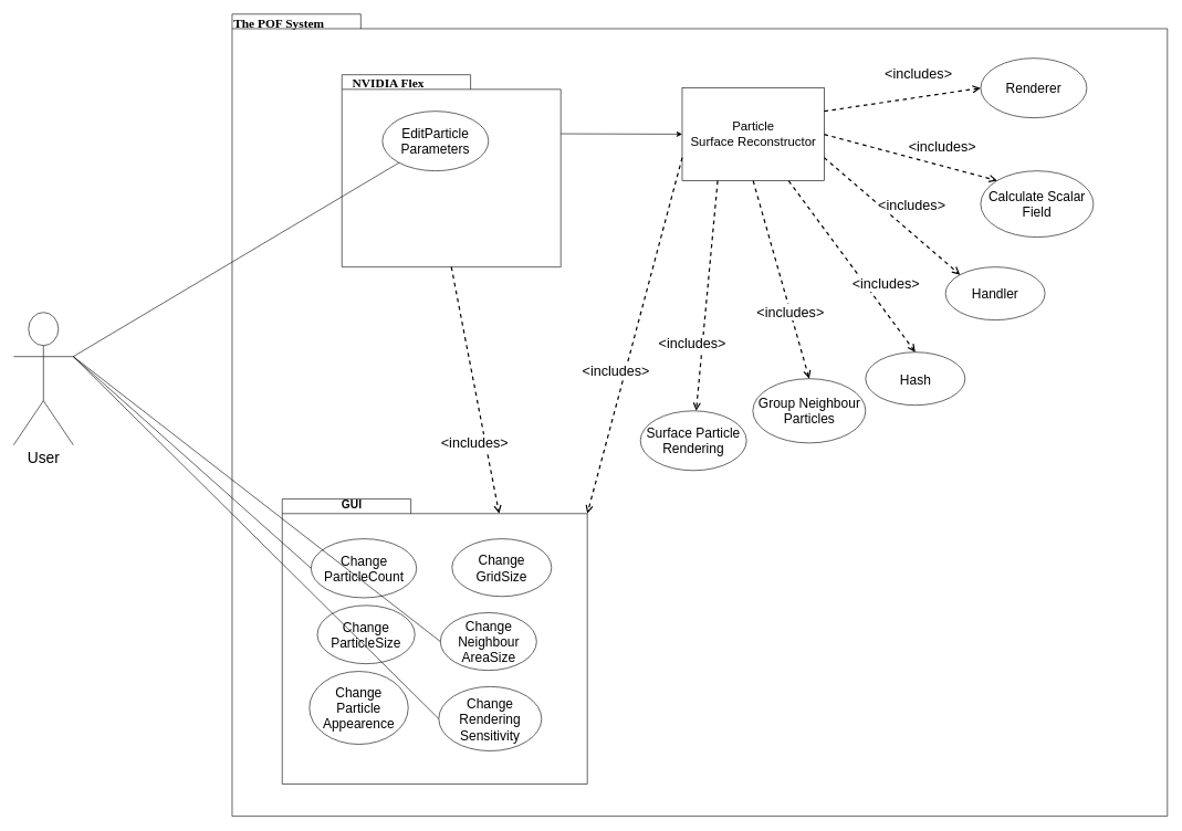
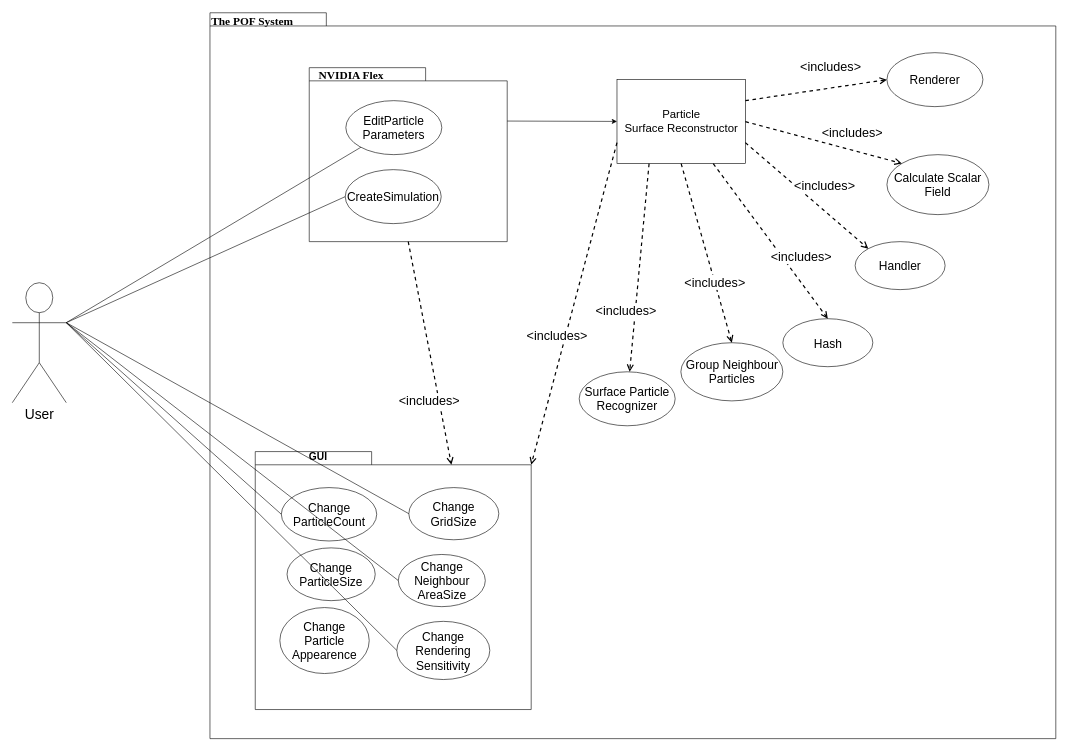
+ <mxCell id="21" value="&lt;font style=&quot;font-size: 20px&quot;&gt;CreateSimulation&lt;/font&gt;" style="ellipse;whiteSpace=wrap;html=1;" parent="1" vertex="1"><mxGeometry x="575" y="282" width="160" height="90" as="geometry" /></mxCell>
+ <mxCell id="28" value="" style="endArrow=none;html=1;fontSize=19;entryX=0;entryY=0.5;entryDx=0;entryDy=0;exitX=1;exitY=0.333;exitDx=0;exitDy=0;exitPerimeter=0;" parent="1" source="4" target="21" edge="1"><mxGeometry width="50" height="50" relative="1" as="geometry"><mxPoint x="0.5" y="262.667" as="sourcePoint" /><mxPoint x="551.5" y="581" as="targetPoint" /></mxGeometry></mxCell>
- <mxCell id="9" value="&lt;font style=&quot;font-size: 20px&quot;&gt;Surface Particle Rendering&lt;/font&gt;" style="ellipse;whiteSpace=wrap;html=1;" parent="1" vertex="1"><mxGeometry x="965" y="619" width="160" height="90" as="geometry" /></mxCell>
+ <mxCell id="9" value="&lt;font style=&quot;font-size: 20px&quot;&gt;Surface Particle Recognizer&lt;/font&gt;" style="ellipse;whiteSpace=wrap;html=1;" parent="1" vertex="1"><mxGeometry x="965" y="619" width="160" height="90" as="geometry" /></mxCell>
+ <mxCell id="25" value="" style="endArrow=none;html=1;fontSize=19;entryX=0;entryY=0.5;entryDx=0;entryDy=0;exitX=1;exitY=0.333;exitDx=0;exitDy=0;exitPerimeter=0;" parent="1" source="4" target="17" edge="1"><mxGeometry width="50" height="50" relative="1" as="geometry"><mxPoint x="-205" y="727.167" as="sourcePoint" /><mxPoint x="152" y="1062" as="targetPoint" /></mxGeometry></mxCell>
